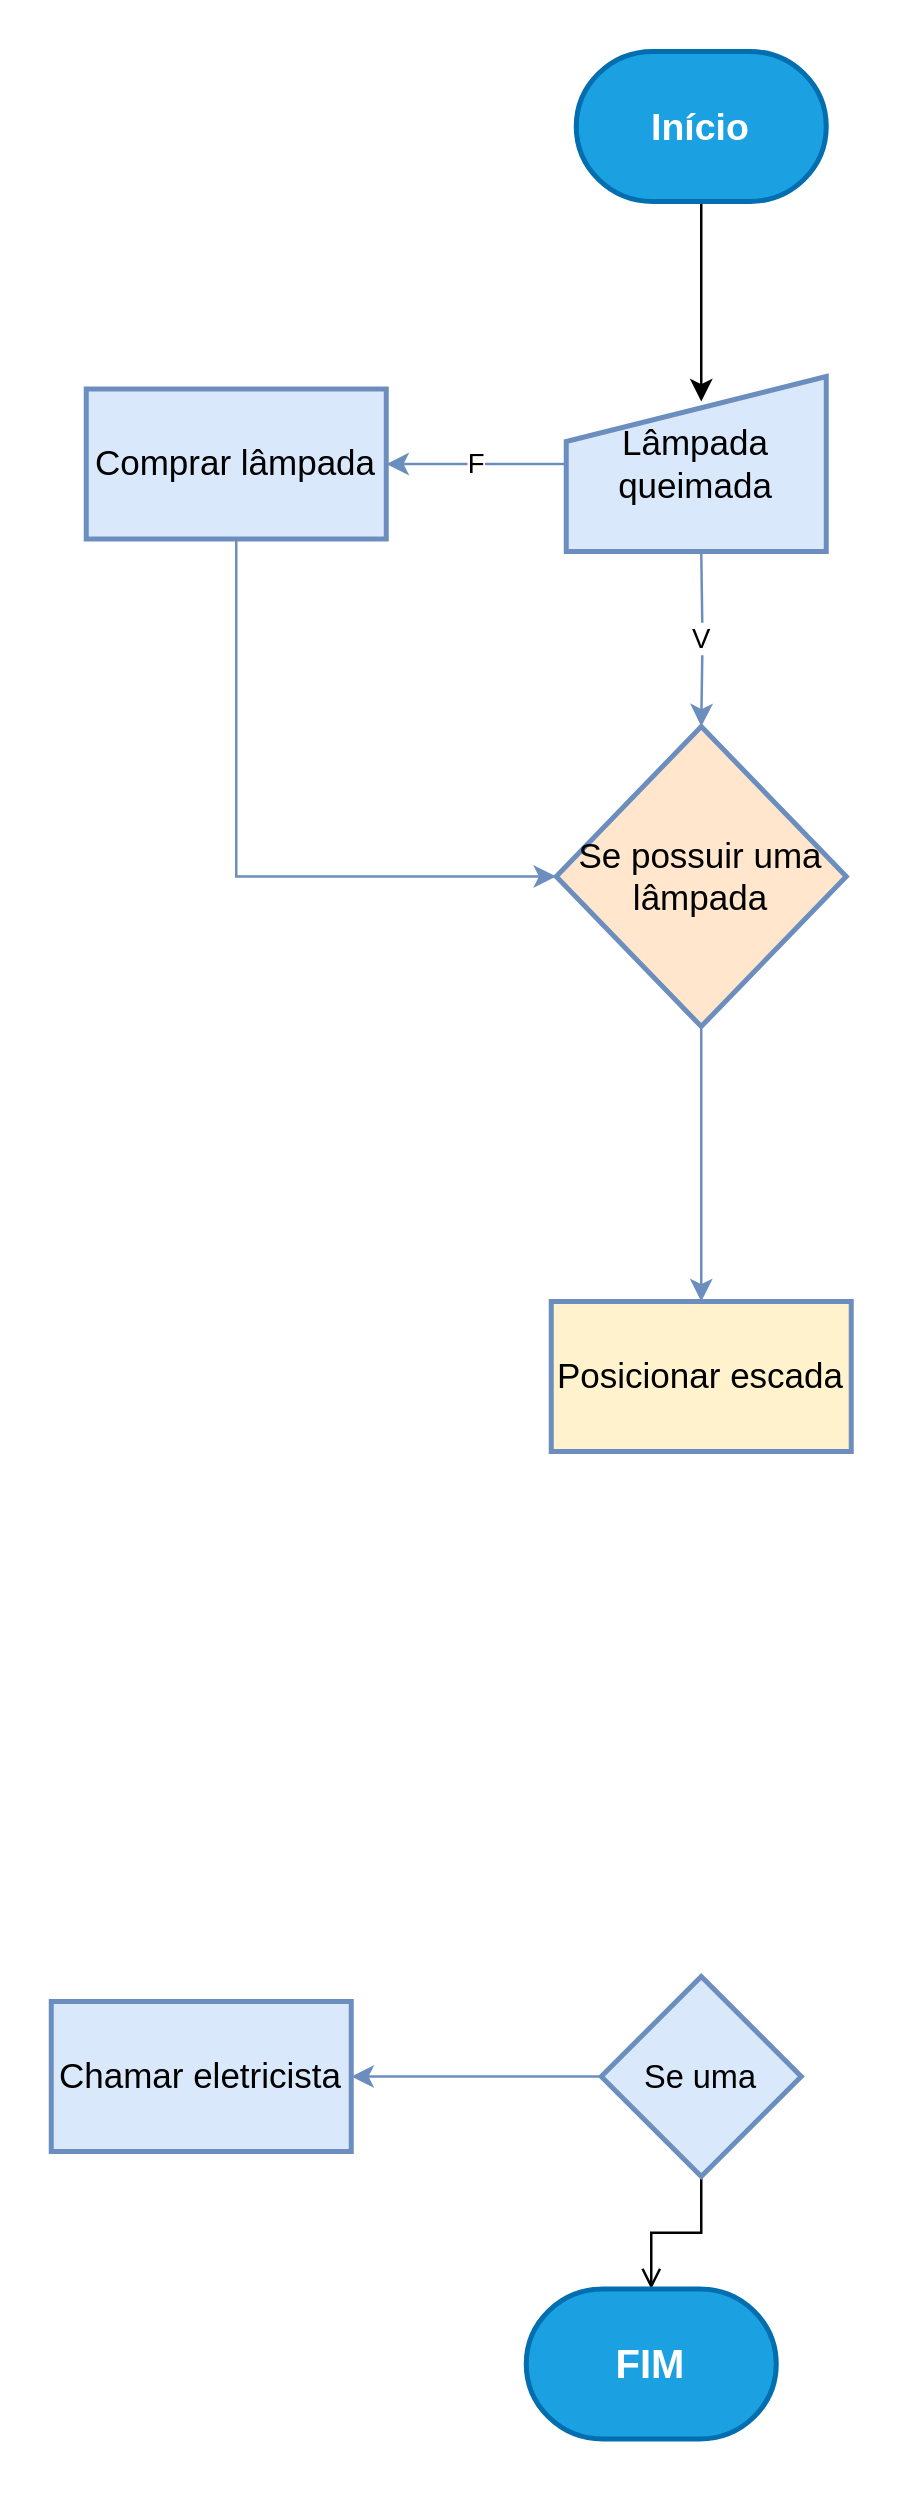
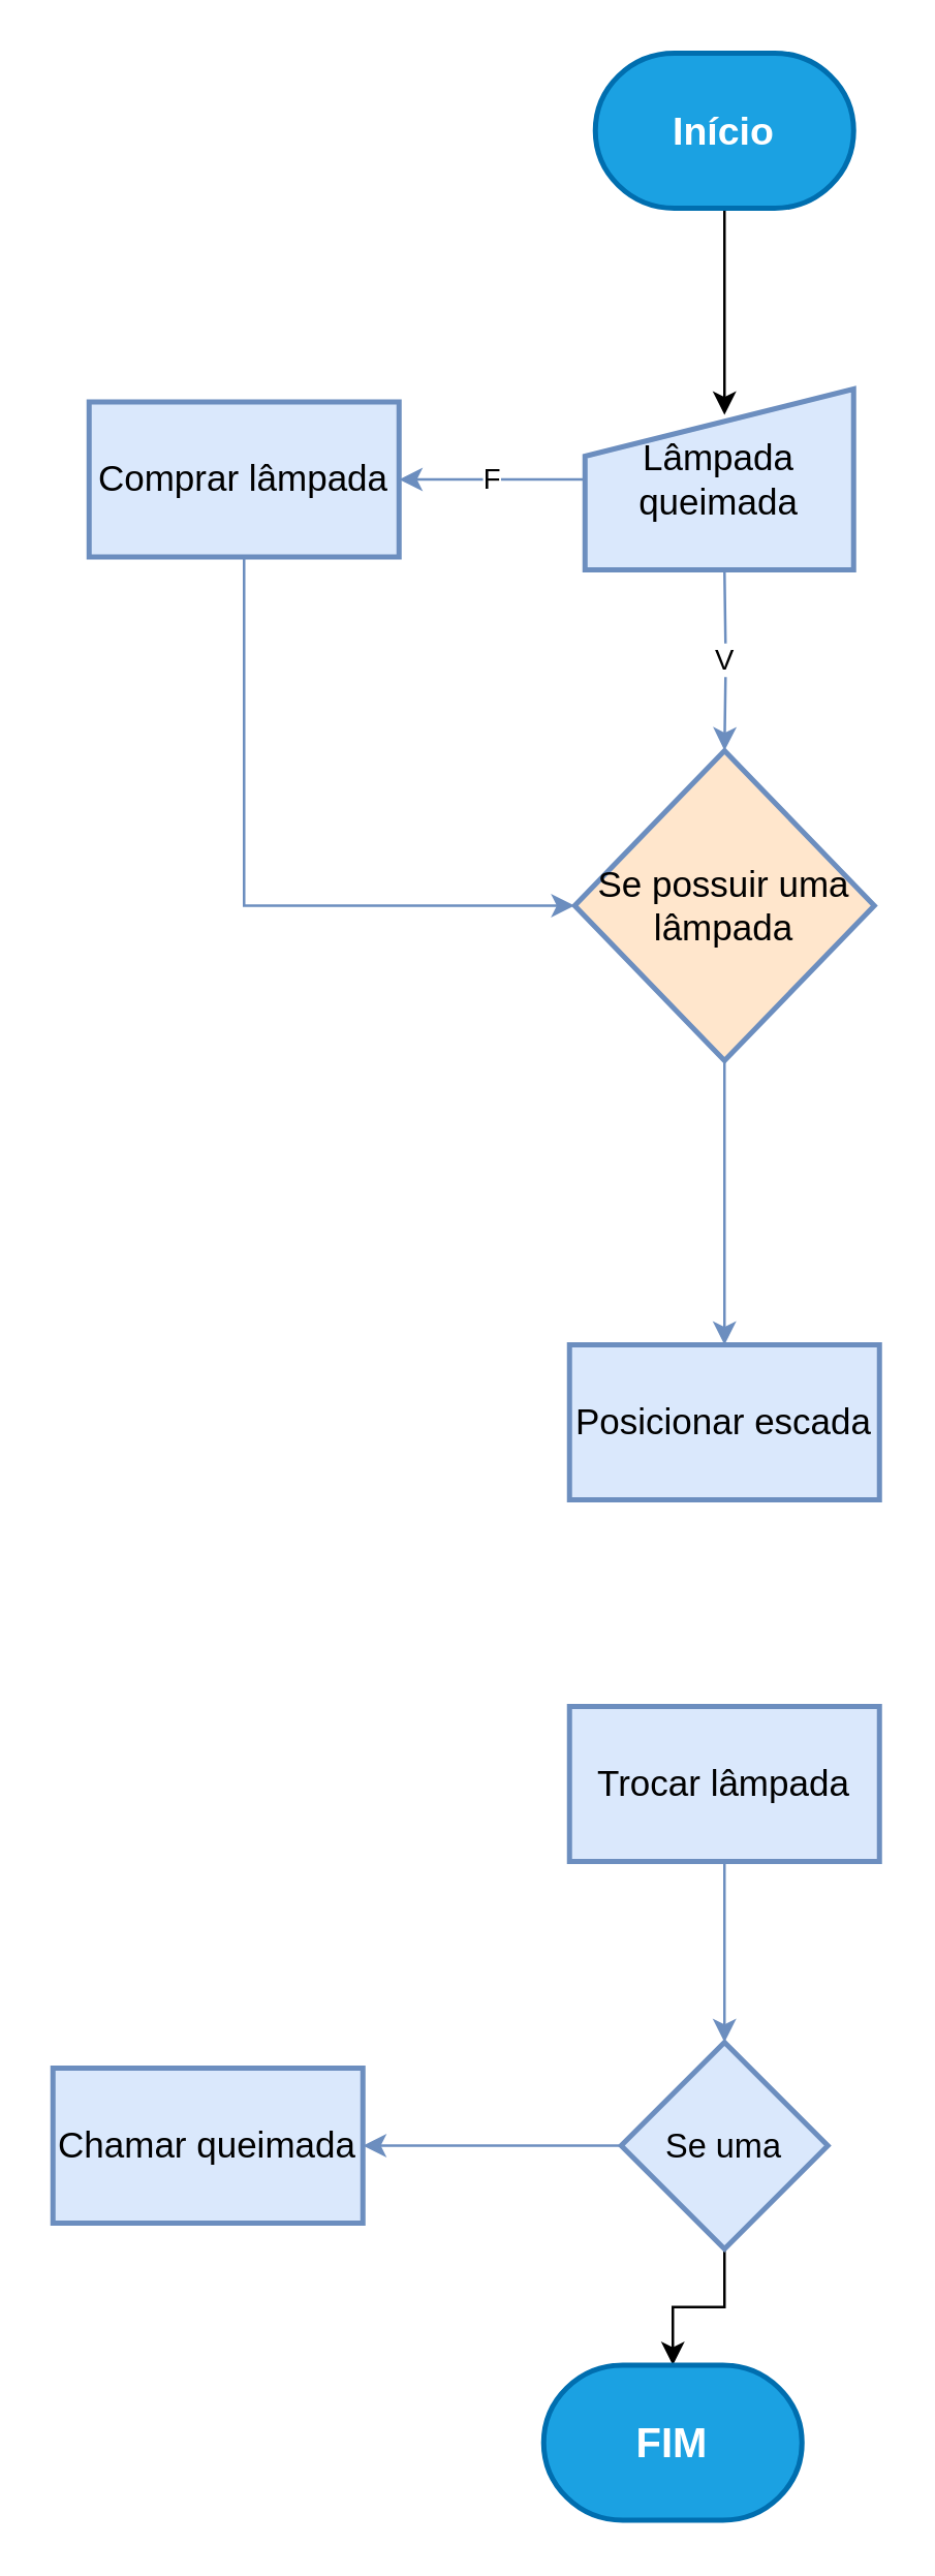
- <mxCell id="11" value="&lt;font style=&quot;vertical-align: inherit; font-size: 14px;&quot;&gt;&lt;font style=&quot;vertical-align: inherit; font-size: 14px;&quot;&gt;Posicionar escada&lt;/font&gt;&lt;/font&gt;" style="rounded=0;whiteSpace=wrap;html=1;strokeWidth=2;fontSize=14;fillColor=#fff2cc;strokeColor=#6c8ebf;" vertex="1" parent="1"><mxGeometry x="220" y="520" width="120" height="60" as="geometry" /></mxCell>
+ <mxCell id="11" value="&lt;font style=&quot;vertical-align: inherit; font-size: 14px;&quot;&gt;&lt;font style=&quot;vertical-align: inherit; font-size: 14px;&quot;&gt;Posicionar escada&lt;/font&gt;&lt;/font&gt;" style="rounded=0;whiteSpace=wrap;html=1;strokeWidth=2;fontSize=14;fillColor=#dae8fc;strokeColor=#6c8ebf;" vertex="1" parent="1"><mxGeometry x="220" y="520" width="120" height="60" as="geometry" /></mxCell>
+ <mxCell id="13" value="&lt;font style=&quot;vertical-align: inherit; font-size: 14px;&quot;&gt;&lt;font style=&quot;vertical-align: inherit; font-size: 14px;&quot;&gt;Trocar lâmpada&lt;/font&gt;&lt;/font&gt;" style="whiteSpace=wrap;html=1;rounded=0;strokeWidth=2;fontSize=14;fillColor=#dae8fc;strokeColor=#6c8ebf;" vertex="1" parent="1"><mxGeometry x="220" y="660" width="120" height="60" as="geometry" /></mxCell>
+ <mxCell id="12" value="" style="edgeStyle=orthogonalEdgeStyle;rounded=0;orthogonalLoop=1;jettySize=auto;html=1;entryX=0.5;entryY=0;entryDx=0;entryDy=0;fillColor=#dae8fc;strokeColor=#6c8ebf;" edge="1" parent="1" source="13" target="17"><mxGeometry relative="1" as="geometry" /></mxCell>
- <mxCell id="15" value="&lt;font style=&quot;vertical-align: inherit; font-size: 14px;&quot;&gt;&lt;font style=&quot;vertical-align: inherit; font-size: 14px;&quot;&gt;Chamar eletricista&lt;/font&gt;&lt;/font&gt;" style="whiteSpace=wrap;html=1;rounded=0;strokeWidth=2;fontSize=14;fillColor=#dae8fc;strokeColor=#6c8ebf;" vertex="1" parent="1"><mxGeometry x="20" y="800" width="120" height="60" as="geometry" /></mxCell>
+ <mxCell id="15" value="&lt;font style=&quot;vertical-align: inherit; font-size: 14px;&quot;&gt;&lt;font style=&quot;vertical-align: inherit; font-size: 14px;&quot;&gt;Chamar queimada&lt;/font&gt;&lt;/font&gt;" style="whiteSpace=wrap;html=1;rounded=0;strokeWidth=2;fontSize=14;fillColor=#dae8fc;strokeColor=#6c8ebf;" vertex="1" parent="1"><mxGeometry x="20" y="800" width="120" height="60" as="geometry" /></mxCell>
- <mxCell id="16" style="edgeStyle=orthogonalEdgeStyle;rounded=0;orthogonalLoop=1;jettySize=auto;html=1;exitX=0.5;exitY=1;exitDx=0;exitDy=0;entryX=0.5;entryY=0;entryDx=0;entryDy=0;entryPerimeter=0;endArrow=open;" edge="1" parent="1" source="17" target="18"><mxGeometry relative="1" as="geometry" /></mxCell>
+ <mxCell id="16" style="edgeStyle=orthogonalEdgeStyle;rounded=0;orthogonalLoop=1;jettySize=auto;html=1;exitX=0.5;exitY=1;exitDx=0;exitDy=0;entryX=0.5;entryY=0;entryDx=0;entryDy=0;entryPerimeter=0;" edge="1" parent="1" source="17" target="18"><mxGeometry relative="1" as="geometry" /></mxCell>
